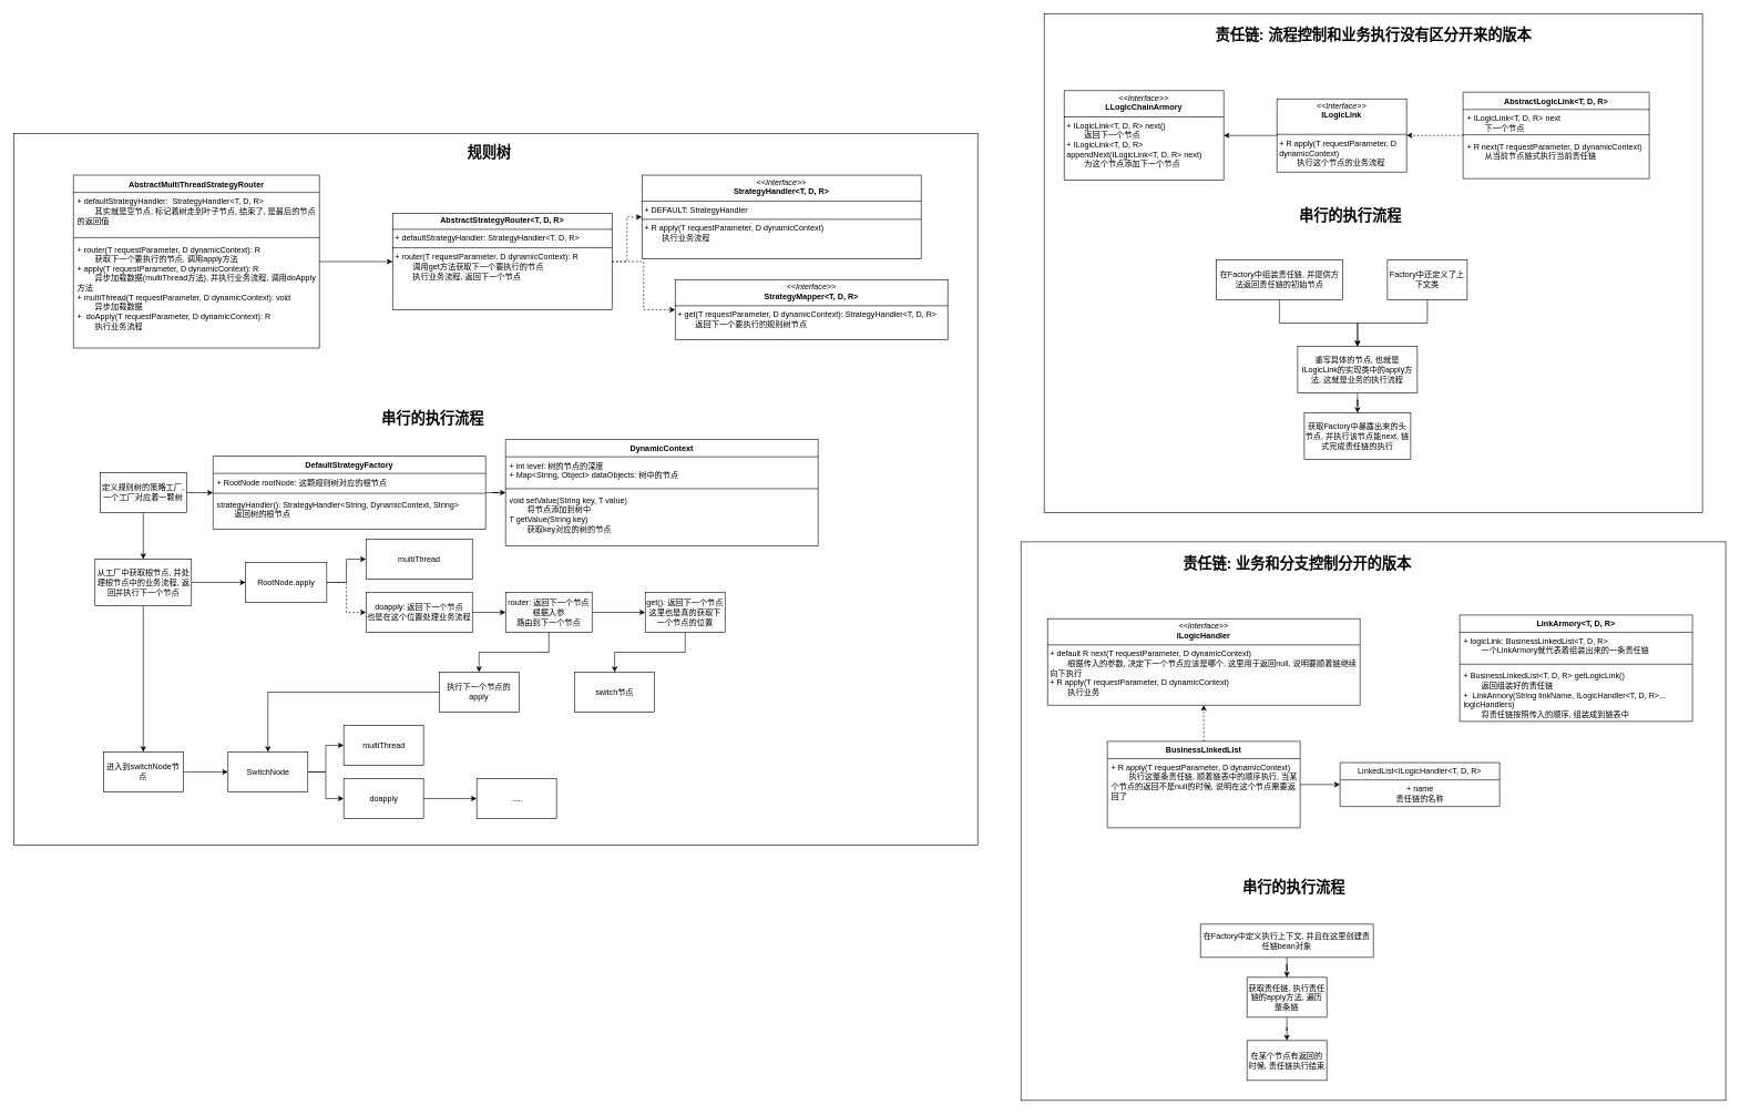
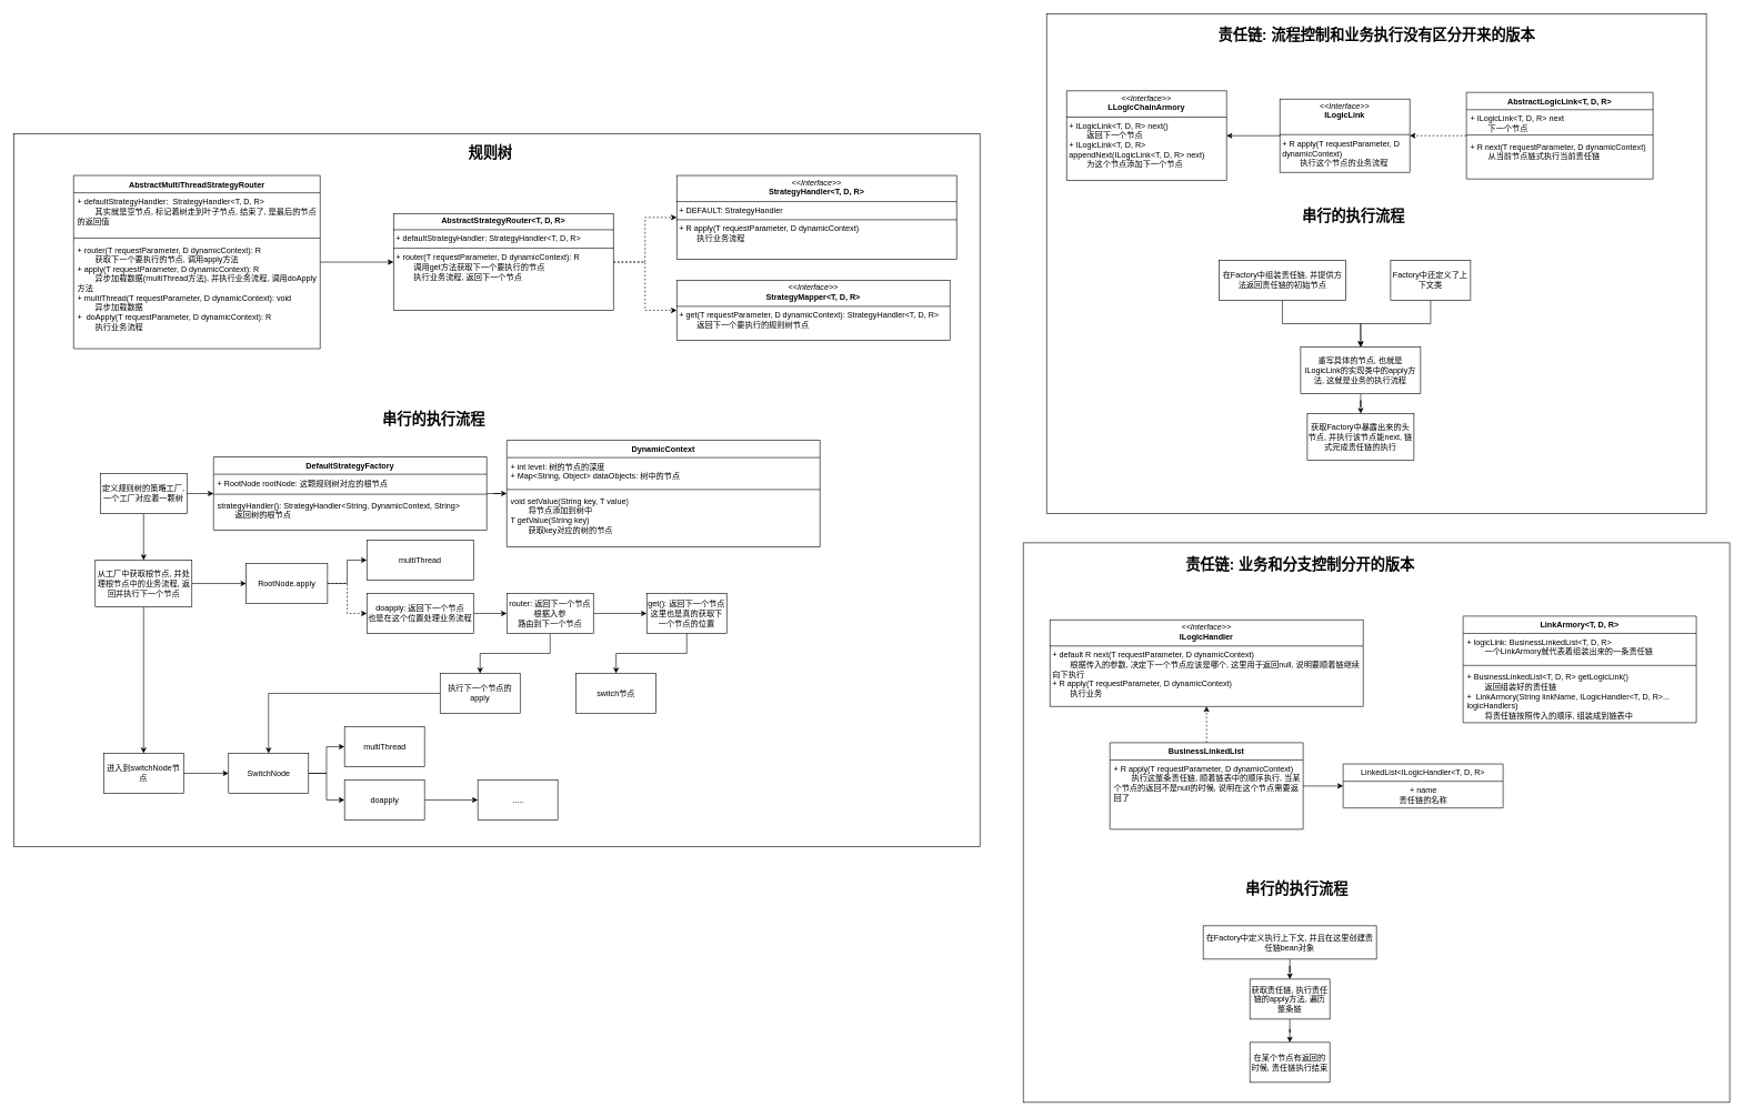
- <mxCell id="49" value="&lt;p style=&quot;margin:0px;margin-top:4px;text-align:center;&quot;&gt;&lt;i&gt;&amp;lt;&amp;lt;Interface&amp;gt;&amp;gt;&lt;/i&gt;&lt;br&gt;&lt;b&gt;StrategyHandler&amp;lt;T, D, R&amp;gt;&lt;/b&gt;&lt;/p&gt;&lt;hr size=&quot;1&quot; style=&quot;border-style:solid;&quot;&gt;&lt;p style=&quot;margin:0px;margin-left:4px;&quot;&gt;+ DEFAULT: StrategyHandler&lt;br&gt;&lt;/p&gt;&lt;hr size=&quot;1&quot; style=&quot;border-style:solid;&quot;&gt;&lt;p style=&quot;margin:0px;margin-left:4px;&quot;&gt;+ R apply(T requestParameter, D dynamicContext)&lt;br&gt;&lt;span style=&quot;white-space: pre;&quot;&gt;&#09;&lt;/span&gt;执行业务流程&lt;br&gt;&lt;/p&gt;" style="verticalAlign=top;align=left;overflow=fill;html=1;whiteSpace=wrap;" parent="41" vertex="1"><mxGeometry x="945" y="62.5" width="420" height="126" as="geometry" /></mxCell>
+ <mxCell id="49" value="&lt;p style=&quot;margin:0px;margin-top:4px;text-align:center;&quot;&gt;&lt;i&gt;&amp;lt;&amp;lt;Interface&amp;gt;&amp;gt;&lt;/i&gt;&lt;br&gt;&lt;b&gt;StrategyHandler&amp;lt;T, D, R&amp;gt;&lt;/b&gt;&lt;/p&gt;&lt;hr size=&quot;1&quot; style=&quot;border-style:solid;&quot;&gt;&lt;p style=&quot;margin:0px;margin-left:4px;&quot;&gt;+ DEFAULT: StrategyHandler&lt;br&gt;&lt;/p&gt;&lt;hr size=&quot;1&quot; style=&quot;border-style:solid;&quot;&gt;&lt;p style=&quot;margin:0px;margin-left:4px;&quot;&gt;+ R apply(T requestParameter, D dynamicContext)&lt;br&gt;&lt;span style=&quot;white-space: pre;&quot;&gt;&#09;&lt;/span&gt;执行业务流程&lt;br&gt;&lt;/p&gt;" style="verticalAlign=top;align=left;overflow=fill;html=1;whiteSpace=wrap;" parent="41" vertex="1"><mxGeometry x="995" y="62.5" width="420" height="126" as="geometry" /></mxCell>
